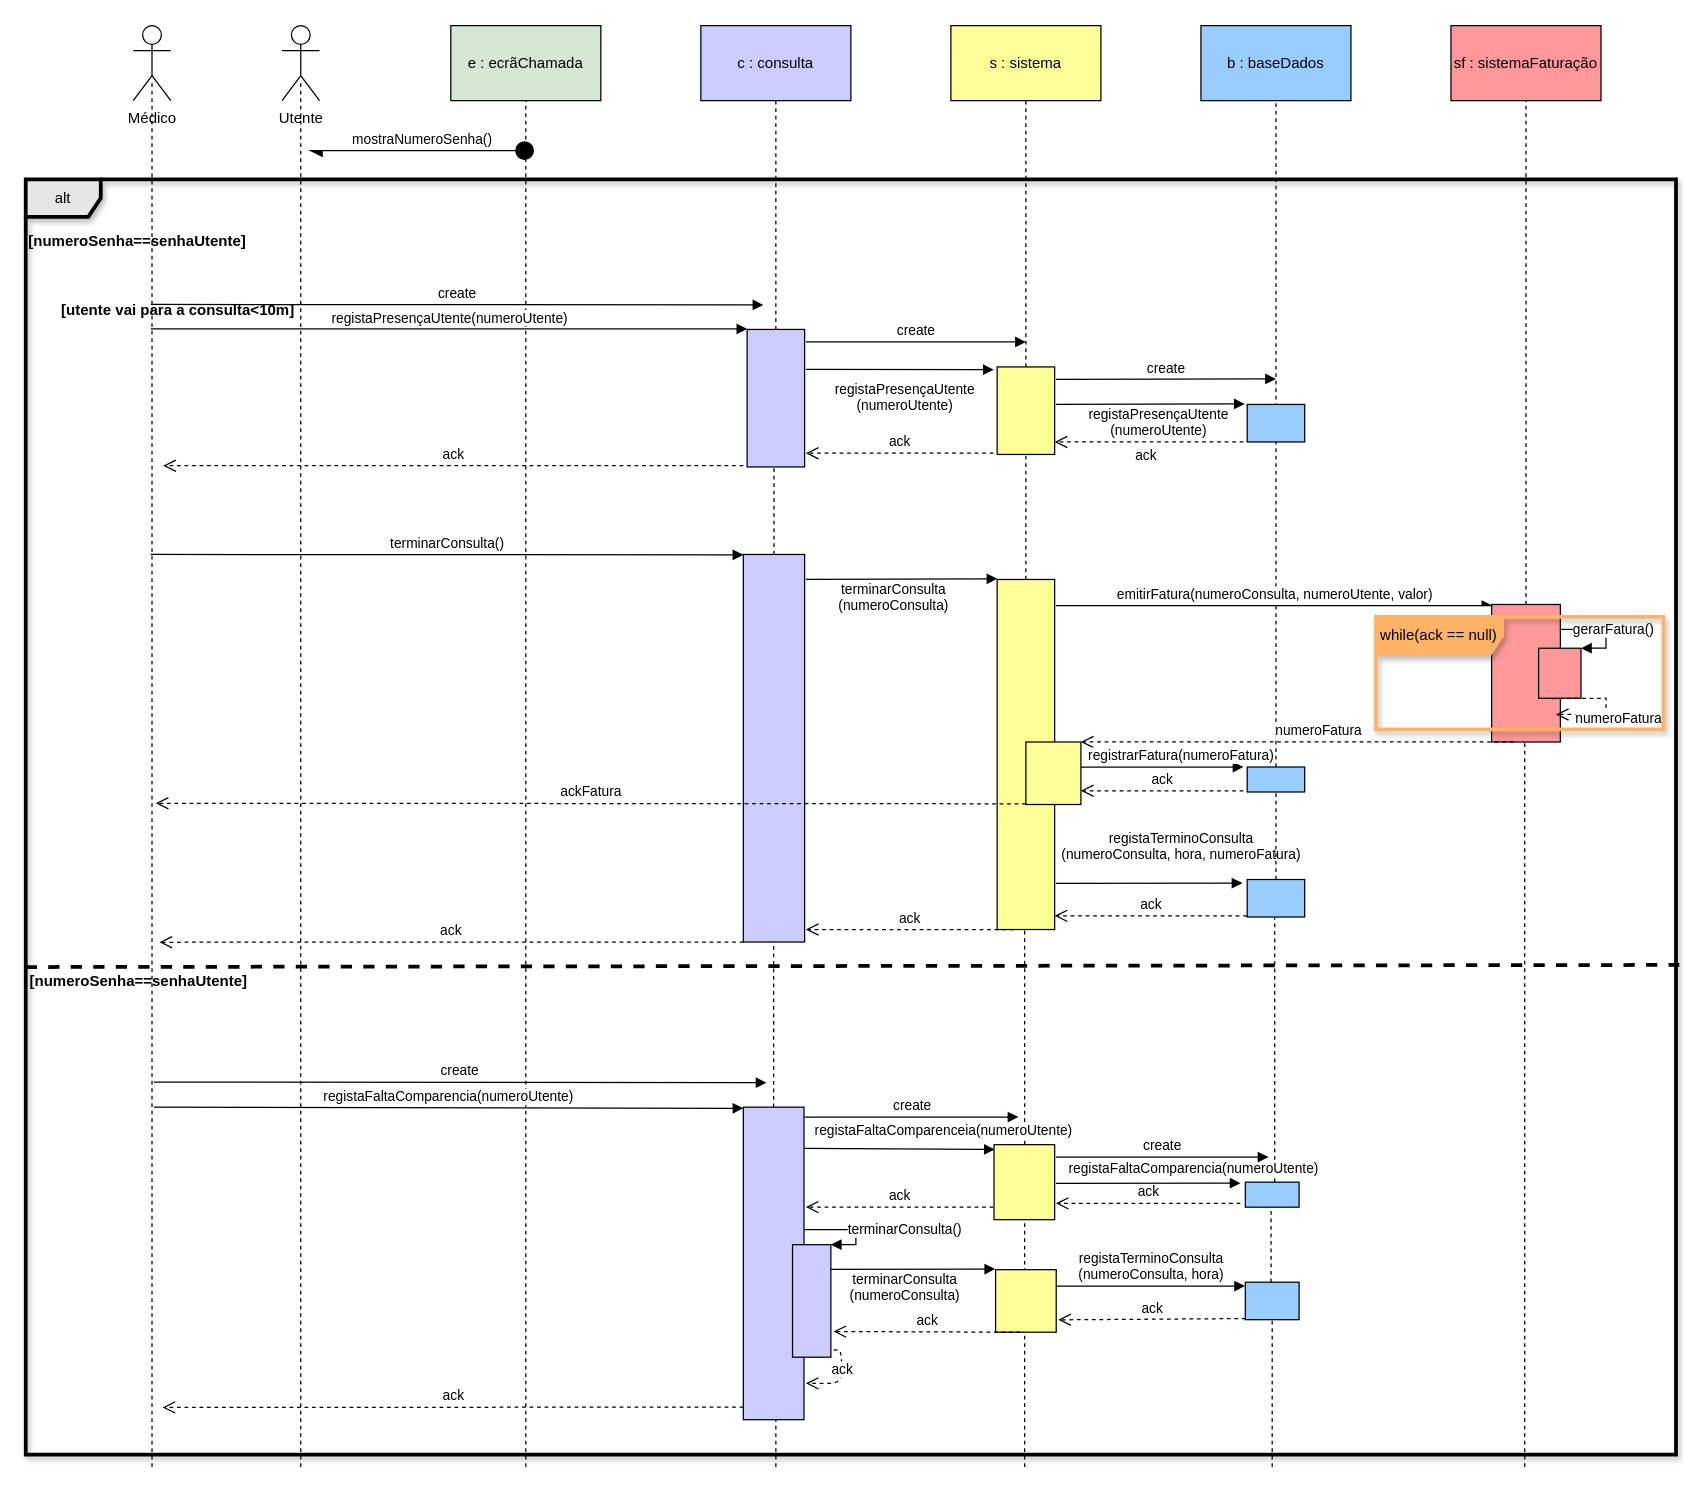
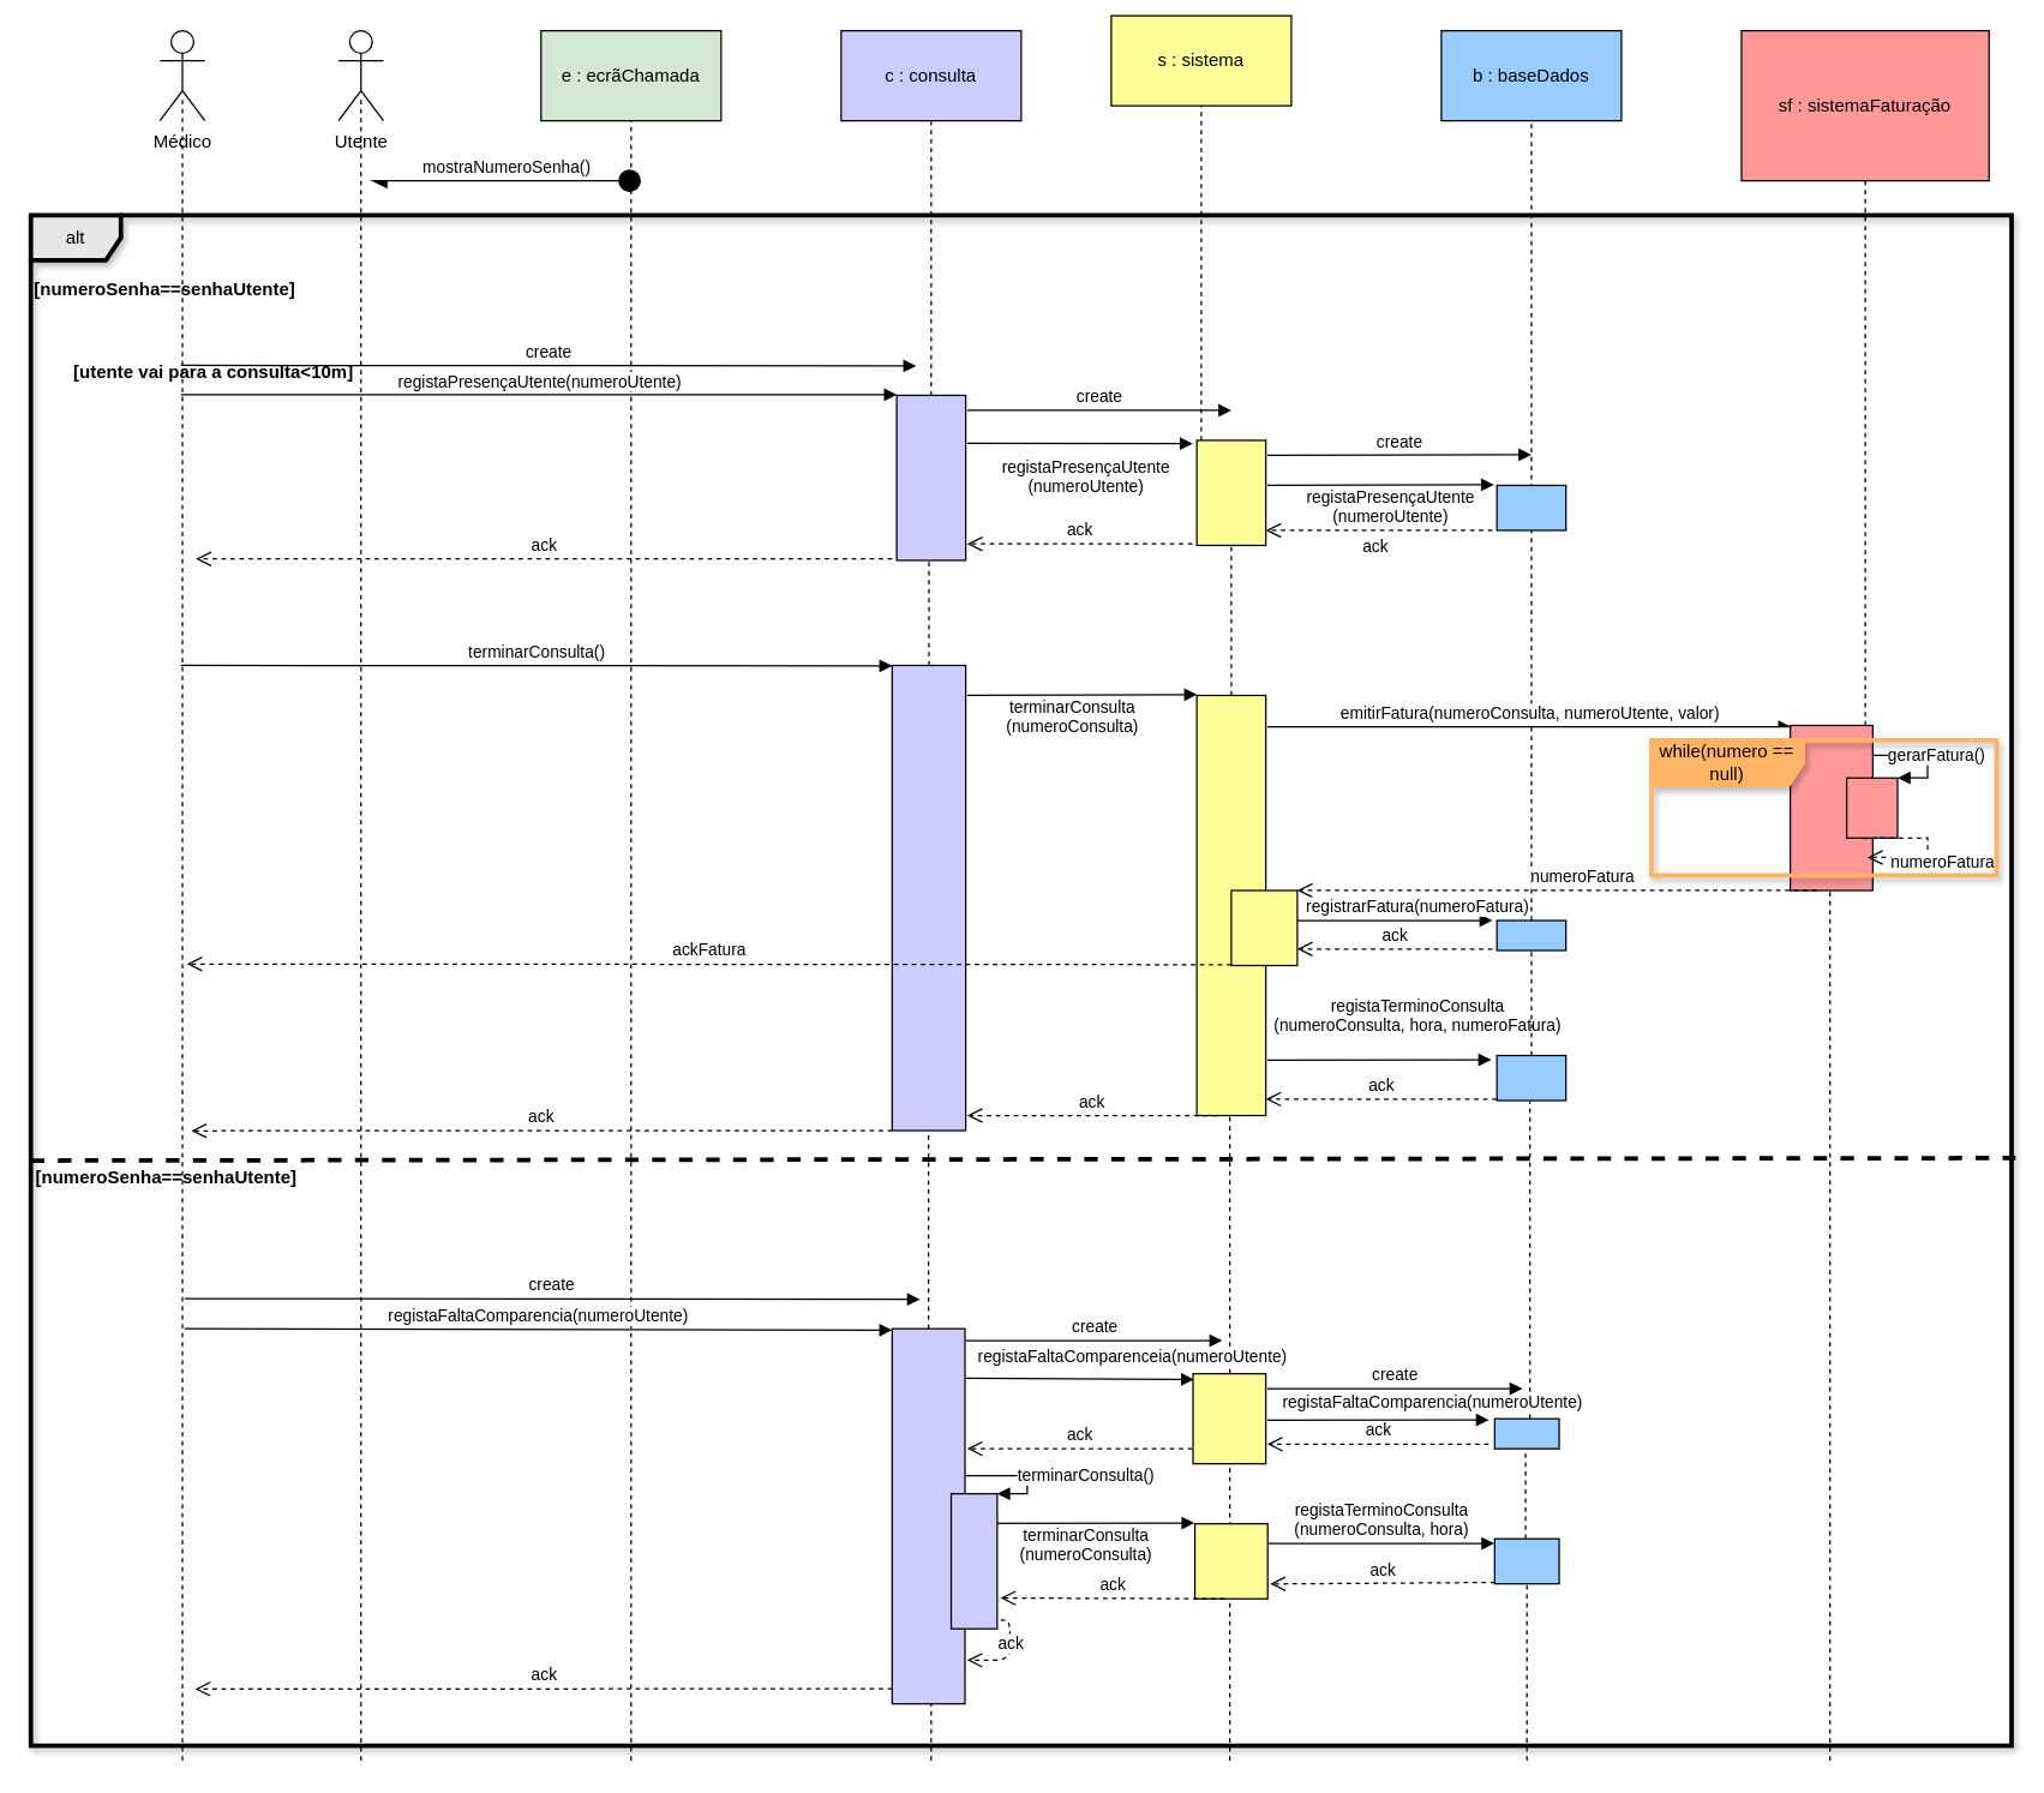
- <mxCell id="13" value="s : sistema" style="rounded=0;whiteSpace=wrap;html=1;fillColor=#FFFF99;" parent="1" vertex="1"><mxGeometry x="760" y="20" width="120" height="60" as="geometry" /></mxCell>
+ <mxCell id="13" value="s : sistema" style="rounded=0;whiteSpace=wrap;html=1;fillColor=#FFFF99;" parent="1" vertex="1"><mxGeometry x="740" y="10" width="120" height="60" as="geometry" /></mxCell>
- <mxCell id="33" value="sf : sistemaFaturação" style="rounded=0;whiteSpace=wrap;html=1;fillColor=#FF9999;" parent="1" vertex="1"><mxGeometry x="1160" y="20" width="120" height="60" as="geometry" /></mxCell>
+ <mxCell id="33" value="sf : sistemaFaturação" style="rounded=0;whiteSpace=wrap;html=1;fillColor=#FF9999;" parent="1" vertex="1"><mxGeometry x="1160" y="20" width="165" height="100" as="geometry" /></mxCell>
- <mxCell id="85" value="while(ack == null)" style="shape=umlFrame;whiteSpace=wrap;html=1;width=101;height=30;fillColor=#FFB366;strokeColor=#FFB366;strokeWidth=3;shadow=1;" parent="1" vertex="1"><mxGeometry x="1100" y="493" width="230" height="90" as="geometry" /></mxCell>
+ <mxCell id="85" value="while(numero == null)" style="shape=umlFrame;whiteSpace=wrap;html=1;width=101;height=30;fillColor=#FFB366;strokeColor=#FFB366;strokeWidth=3;shadow=1;" parent="1" vertex="1"><mxGeometry x="1100" y="493" width="230" height="90" as="geometry" /></mxCell>
